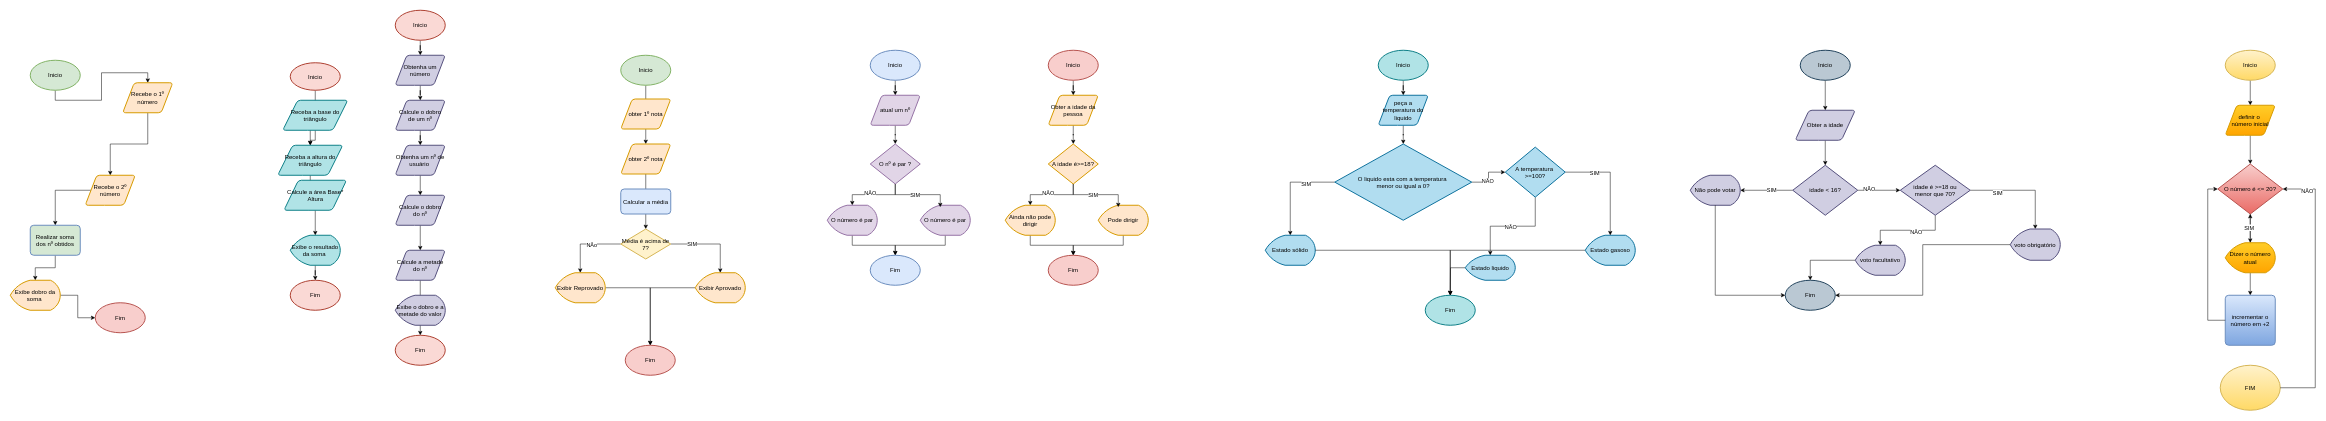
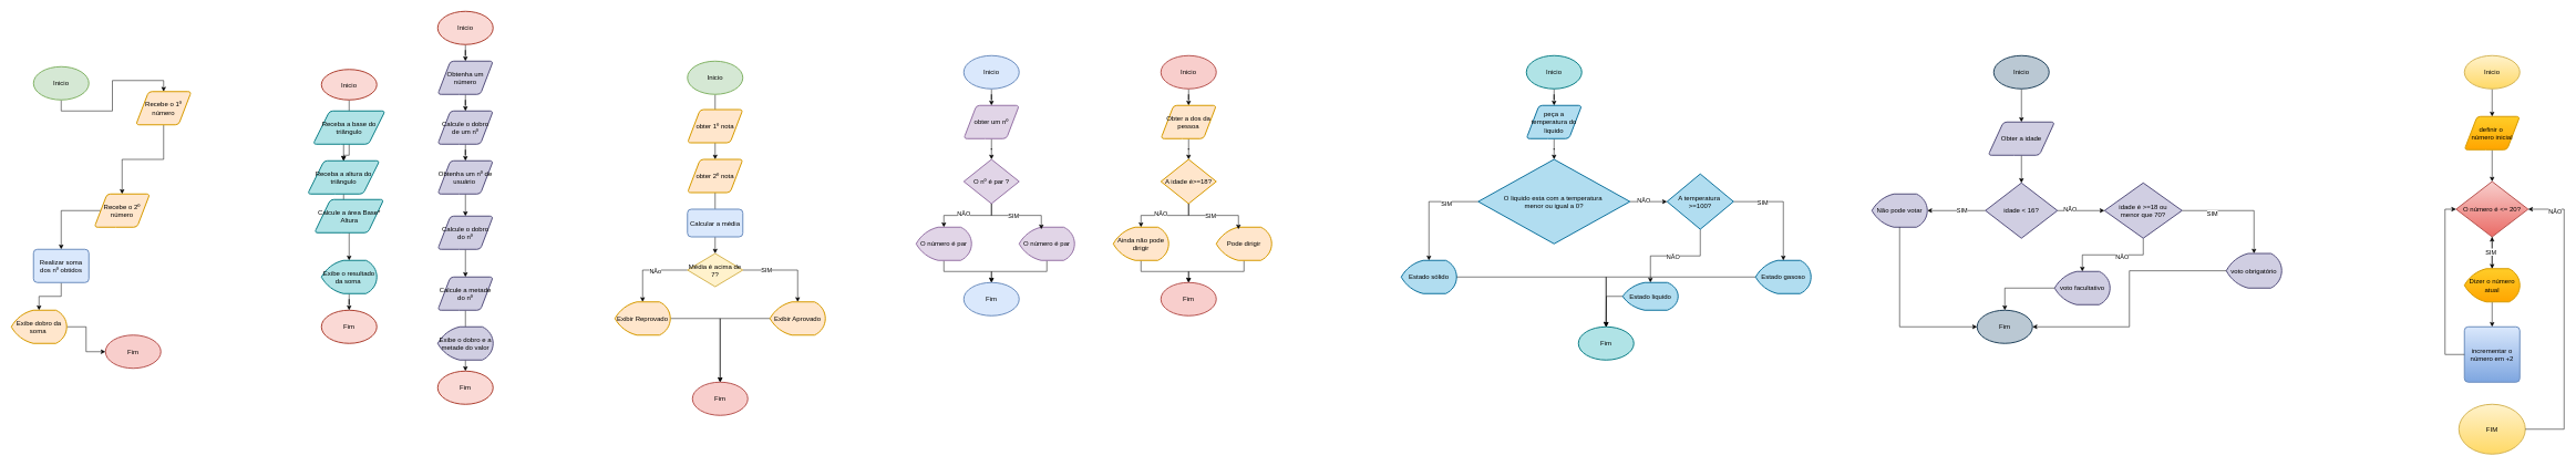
- <mxCell id="57" value="atual um nº" style="shape=parallelogram;html=1;strokeWidth=2;perimeter=parallelogramPerimeter;whiteSpace=wrap;rounded=1;arcSize=12;size=0.23;fillColor=#e1d5e7;strokeColor=#9673a6;" vertex="1" parent="1"><mxGeometry x="1740" y="190" width="100" height="60" as="geometry" /></mxCell>
+ <mxCell id="57" value="obter um nº" style="shape=parallelogram;html=1;strokeWidth=2;perimeter=parallelogramPerimeter;whiteSpace=wrap;rounded=1;arcSize=12;size=0.23;fillColor=#e1d5e7;strokeColor=#9673a6;" vertex="1" parent="1"><mxGeometry x="1740" y="190" width="100" height="60" as="geometry" /></mxCell>
- <mxCell id="71" value="Obter a idade da pessoa" style="shape=parallelogram;html=1;strokeWidth=2;perimeter=parallelogramPerimeter;whiteSpace=wrap;rounded=1;arcSize=12;size=0.23;fillColor=#ffe6cc;strokeColor=#d79b00;" vertex="1" parent="1"><mxGeometry x="2096" y="190" width="100" height="60" as="geometry" /></mxCell>
+ <mxCell id="71" value="Obter a dos da pessoa" style="shape=parallelogram;html=1;strokeWidth=2;perimeter=parallelogramPerimeter;whiteSpace=wrap;rounded=1;arcSize=12;size=0.23;fillColor=#ffe6cc;strokeColor=#d79b00;" vertex="1" parent="1"><mxGeometry x="2096" y="190" width="100" height="60" as="geometry" /></mxCell>
- <mxCell id="99" value="A temperatura&amp;nbsp;&lt;div&gt;&amp;gt;=100?&lt;/div&gt;" style="strokeWidth=2;html=1;shape=mxgraph.flowchart.decision;whiteSpace=wrap;fillColor=#b1ddf0;strokeColor=#10739e;" vertex="1" parent="1"><mxGeometry x="3010" y="293.75" width="120" height="100" as="geometry" /></mxCell>
+ <mxCell id="99" value="A temperatura&amp;nbsp;&lt;div&gt;&amp;gt;=100?&lt;/div&gt;" style="strokeWidth=2;html=1;shape=mxgraph.flowchart.decision;whiteSpace=wrap;fillColor=#b1ddf0;strokeColor=#10739e;" vertex="1" parent="1"><mxGeometry x="3010" y="313.75" width="120" height="100" as="geometry" /></mxCell>
- <mxCell id="9" value="Realizar soma dos nº obtidos" style="rounded=1;whiteSpace=wrap;html=1;absoluteArcSize=1;arcSize=14;strokeWidth=2;fillColor=#d5e8d4;strokeColor=#6c8ebf;" vertex="1" parent="1"><mxGeometry x="60" y="450" width="100" height="60" as="geometry" /></mxCell>
+ <mxCell id="9" value="Realizar soma dos nº obtidos" style="rounded=1;whiteSpace=wrap;html=1;absoluteArcSize=1;arcSize=14;strokeWidth=2;fillColor=#dae8fc;strokeColor=#6c8ebf;" vertex="1" parent="1"><mxGeometry x="60" y="450" width="100" height="60" as="geometry" /></mxCell>
